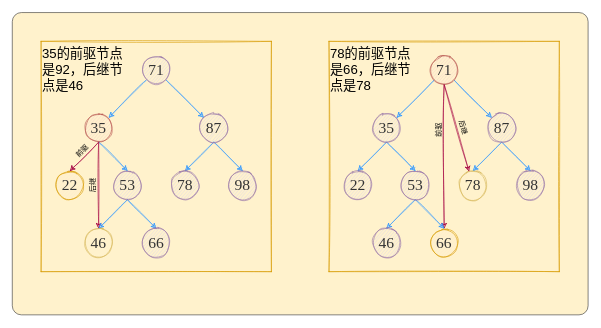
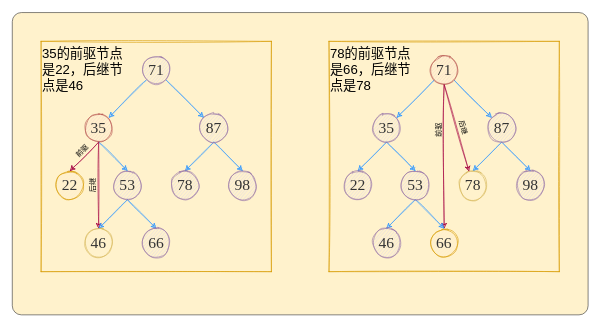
- <mxCell id="43" value="35的前驱节点是92，后继节点是46" style="text;html=1;strokeColor=none;fillColor=none;align=left;verticalAlign=middle;whiteSpace=wrap;rounded=0;sketch=1;fontSize=22;" parent="1" vertex="1"><mxGeometry x="68" y="74" width="144" height="84" as="geometry" /></mxCell>
+ <mxCell id="43" value="35的前驱节点是22，后继节点是46" style="text;html=1;strokeColor=none;fillColor=none;align=left;verticalAlign=middle;whiteSpace=wrap;rounded=0;sketch=1;fontSize=22;" parent="1" vertex="1"><mxGeometry x="68" y="74" width="144" height="84" as="geometry" /></mxCell>
